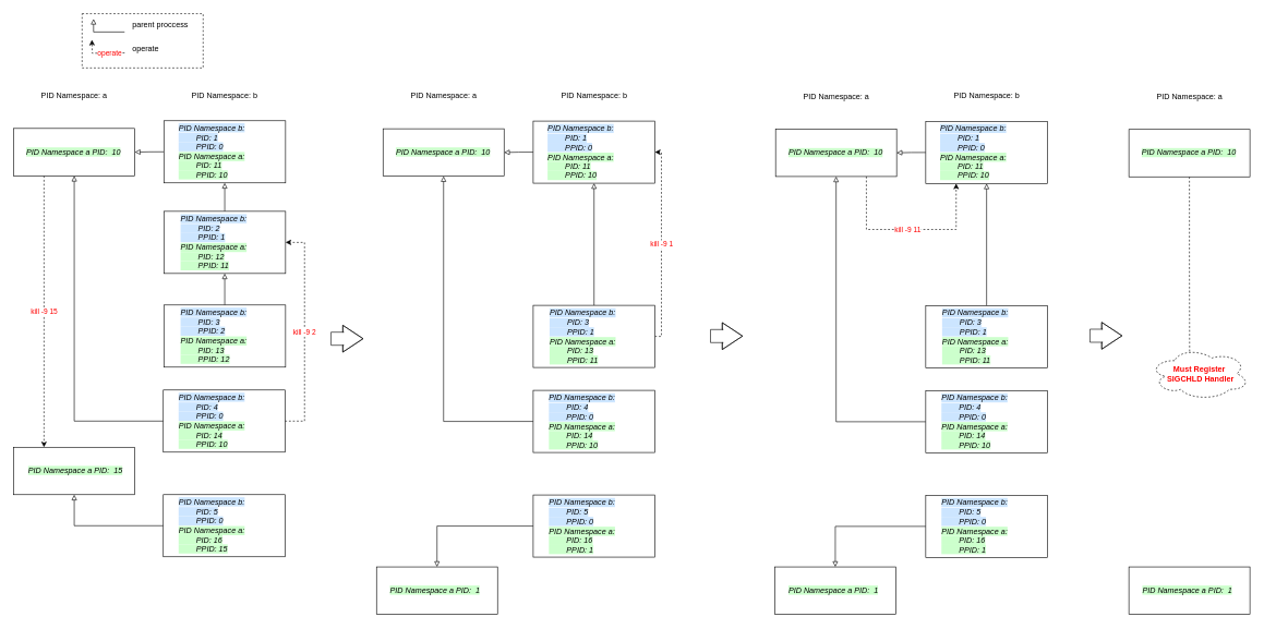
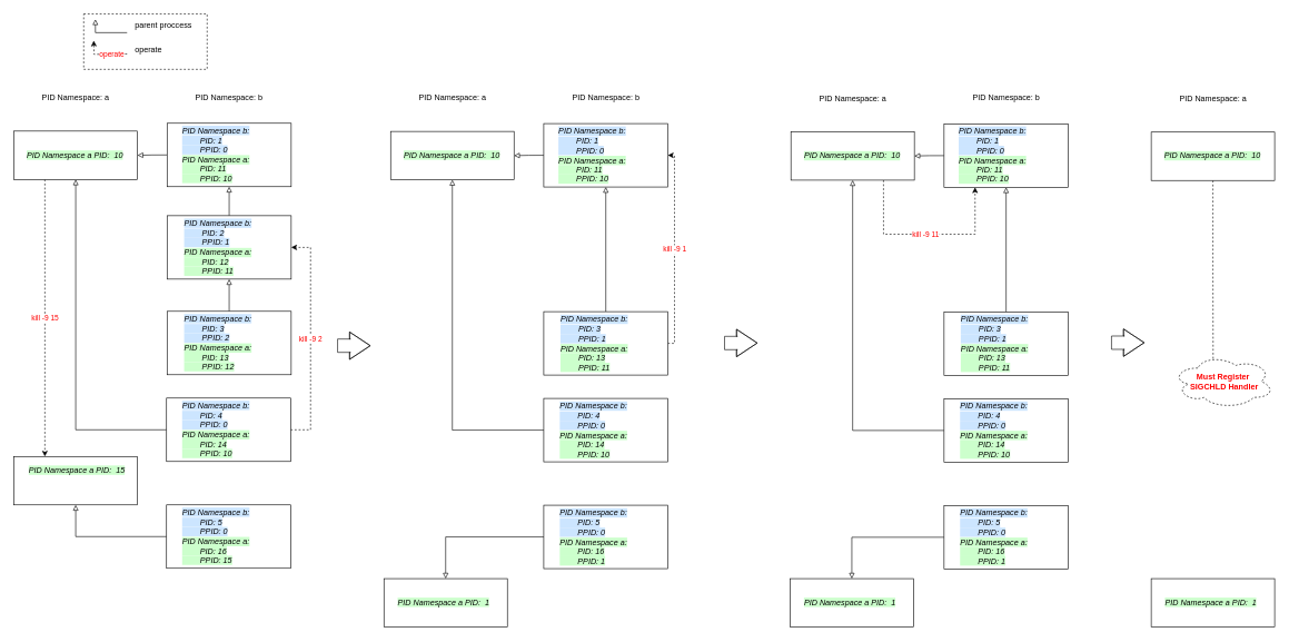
- <mxCell id="23" value="&lt;div&gt;&lt;i style=&quot;background-color: rgb(204 , 255 , 204)&quot;&gt;PID Namespace a PID:&amp;nbsp; 15&lt;/i&gt;&lt;br&gt;&lt;/div&gt;" style="text;html=1;strokeColor=none;fillColor=none;align=left;verticalAlign=middle;whiteSpace=wrap;rounded=0;" parent="1" vertex="1"><mxGeometry x="40.5" y="704.25" width="147.5" height="30" as="geometry" /></mxCell>
+ <mxCell id="23" value="&lt;div&gt;&lt;i style=&quot;background-color: rgb(204 , 255 , 204)&quot;&gt;PID Namespace a PID:&amp;nbsp; 15&lt;/i&gt;&lt;br&gt;&lt;/div&gt;" style="text;html=1;strokeColor=none;fillColor=none;align=left;verticalAlign=middle;whiteSpace=wrap;rounded=0;" parent="1" vertex="1"><mxGeometry x="40.5" y="689.25" width="147.5" height="30" as="geometry" /></mxCell>
